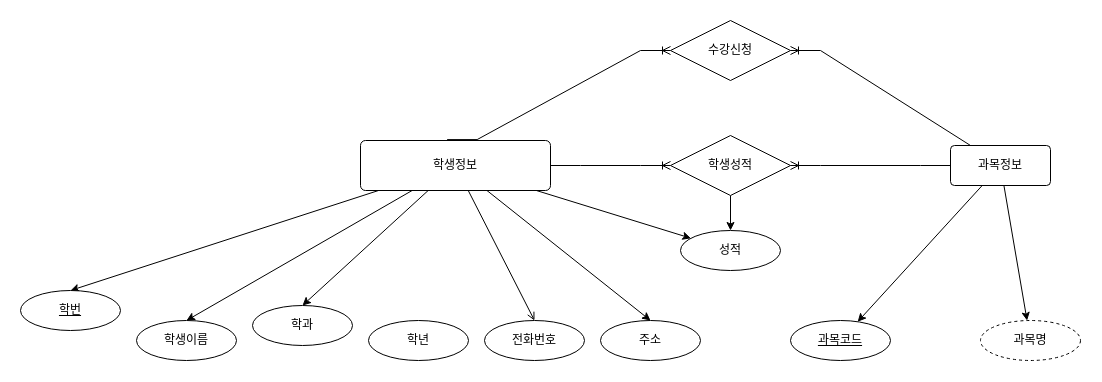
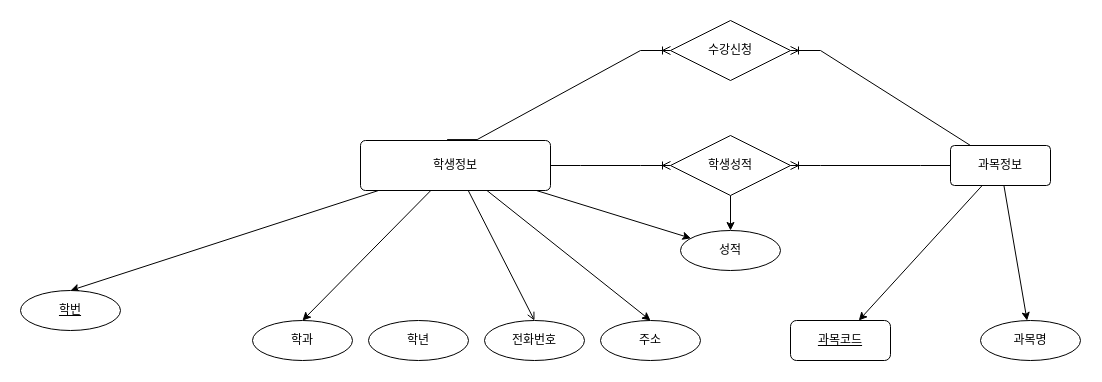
- <mxCell id="3" style="rounded=0;orthogonalLoop=1;jettySize=auto;html=1;entryX=0.5;entryY=0;entryDx=0;entryDy=0;" parent="1" source="8" target="10" edge="1"><mxGeometry relative="1" as="geometry" /></mxCell>
- <mxCell id="11" value="학과" style="ellipse;whiteSpace=wrap;html=1;align=center;" parent="1" vertex="1"><mxGeometry x="252" y="305" width="100" height="40" as="geometry" /></mxCell>
+ <mxCell id="11" value="학과" style="ellipse;whiteSpace=wrap;html=1;align=center;" parent="1" vertex="1"><mxGeometry x="252" y="320" width="100" height="40" as="geometry" /></mxCell>
- <mxCell id="10" value="학생이름" style="ellipse;whiteSpace=wrap;html=1;align=center;" parent="1" vertex="1"><mxGeometry x="136" y="320" width="100" height="40" as="geometry" /></mxCell>
- <mxCell id="18" value="과목코드" style="ellipse;whiteSpace=wrap;html=1;align=center;fontStyle=4;" parent="1" vertex="1"><mxGeometry x="790" y="320" width="100" height="40" as="geometry" /></mxCell>
+ <mxCell id="18" value="과목코드" style="whiteSpace=wrap;html=1;align=center;fontStyle=4;rounded=1;" parent="1" vertex="1"><mxGeometry x="790" y="320" width="100" height="40" as="geometry" /></mxCell>
- <mxCell id="19" value="과목명" style="ellipse;whiteSpace=wrap;html=1;align=center;dashed=1;" parent="1" vertex="1"><mxGeometry x="980" y="320" width="100" height="40" as="geometry" /></mxCell>
+ <mxCell id="19" value="과목명" style="ellipse;whiteSpace=wrap;html=1;align=center;" parent="1" vertex="1"><mxGeometry x="980" y="320" width="100" height="40" as="geometry" /></mxCell>
